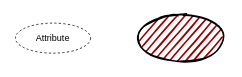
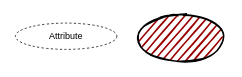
- <mxCell id="3" value="Attribute" style="ellipse;whiteSpace=wrap;html=1;align=center;dashed=1;" vertex="1" parent="1"><mxGeometry x="20" y="30" width="100" height="40" as="geometry" /></mxCell>
+ <mxCell id="3" value="Attribute" style="ellipse;whiteSpace=wrap;html=1;align=center;dashed=1;" vertex="1" parent="1"><mxGeometry x="20" y="30" width="135" height="35" as="geometry" /></mxCell>
